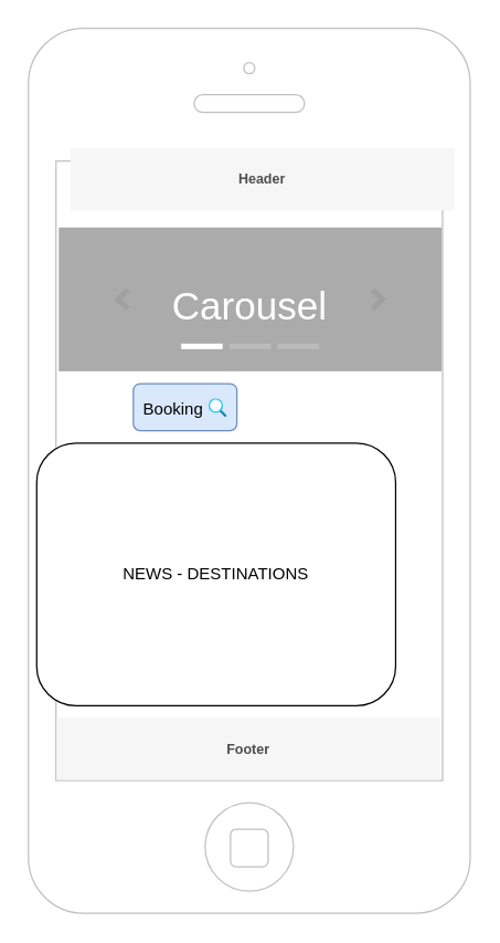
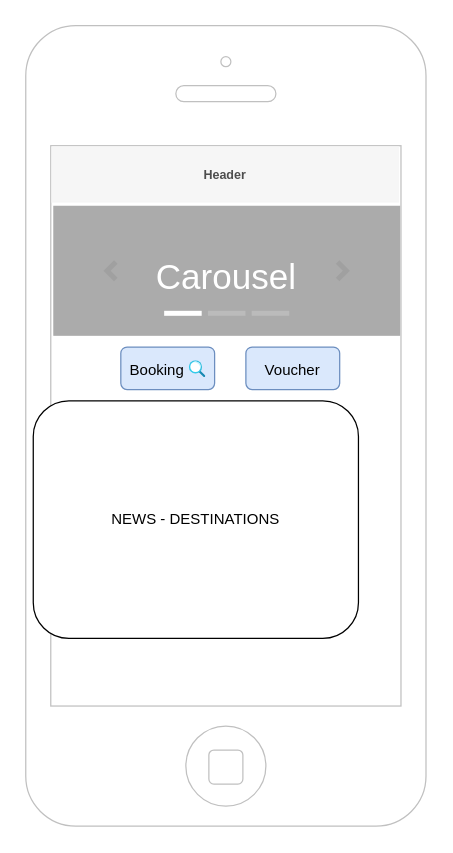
- <mxCell id="3" value="&lt;b&gt;Header&lt;/b&gt;" style="whiteSpace=wrap;html=1;shadow=0;dashed=0;fontSize=10;align=center;fillColor=#f6f6f6;strokeColor=#f6f6f6;fontColor=#4D4D4D;" vertex="1" parent="1"><mxGeometry x="51" y="107" width="277" height="44" as="geometry" /></mxCell>
+ <mxCell id="3" value="&lt;b&gt;Header&lt;/b&gt;" style="whiteSpace=wrap;html=1;shadow=0;dashed=0;fontSize=10;align=center;fillColor=#f6f6f6;strokeColor=#f6f6f6;fontColor=#4D4D4D;" vertex="1" parent="1"><mxGeometry x="41" y="117" width="277" height="44" as="geometry" /></mxCell>
+ <mxCell id="15" value="&lt;font style=&quot;font-size: 12px;&quot;&gt;Voucher&lt;/font&gt;" style="html=1;shadow=0;dashed=0;shape=mxgraph.bootstrap.rrect;rSize=5;strokeColor=#6c8ebf;strokeWidth=1;fillColor=#dae8fc;whiteSpace=wrap;align=center;verticalAlign=middle;spacingLeft=0;fontStyle=0;fontSize=16;spacing=5;" vertex="1" parent="14"><mxGeometry width="75" height="34" as="geometry" /></mxCell>
- <mxCell id="4" value="&lt;b&gt;Footer&lt;/b&gt;" style="whiteSpace=wrap;html=1;shadow=0;dashed=0;fontSize=10;align=center;fillColor=#f6f6f6;strokeColor=#f6f6f6;fontColor=#4D4D4D;" vertex="1" parent="1"><mxGeometry x="41" y="519" width="277" height="44" as="geometry" /></mxCell>
